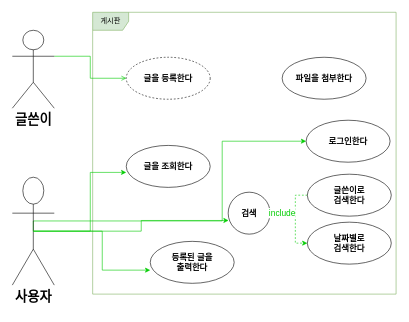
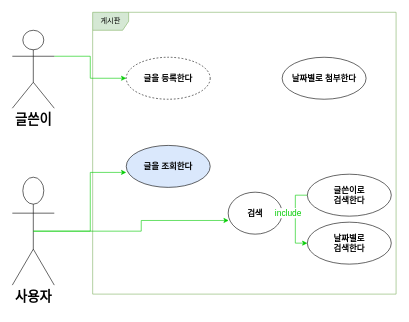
- <mxCell id="5" style="edgeStyle=orthogonalEdgeStyle;rounded=0;orthogonalLoop=1;jettySize=auto;html=1;exitX=1;exitY=0.333;exitDx=0;exitDy=0;exitPerimeter=0;entryX=0;entryY=0.5;entryDx=0;entryDy=0;strokeColor=#00CC00;endArrow=open;" edge="1" parent="1" source="6" target="7"><mxGeometry relative="1" as="geometry" /></mxCell>
+ <mxCell id="5" style="edgeStyle=orthogonalEdgeStyle;rounded=0;orthogonalLoop=1;jettySize=auto;html=1;exitX=1;exitY=0.333;exitDx=0;exitDy=0;exitPerimeter=0;entryX=0;entryY=0.5;entryDx=0;entryDy=0;strokeColor=#00CC00;" edge="1" parent="1" source="6" target="7"><mxGeometry relative="1" as="geometry" /></mxCell>
- <mxCell id="8" value="파일을 첨부한다" style="ellipse;whiteSpace=wrap;html=1;fontStyle=1;fontSize=14;" vertex="1" parent="1"><mxGeometry x="470" y="95" width="140" height="70" as="geometry" /></mxCell>
+ <mxCell id="8" value="날짜별로 첨부한다" style="ellipse;whiteSpace=wrap;html=1;fontStyle=1;fontSize=14;" vertex="1" parent="1"><mxGeometry x="470" y="95" width="140" height="70" as="geometry" /></mxCell>
- <mxCell id="3" style="edgeStyle=orthogonalEdgeStyle;rounded=0;orthogonalLoop=1;jettySize=auto;html=1;exitX=0.5;exitY=0.5;exitDx=0;exitDy=0;exitPerimeter=0;entryX=0;entryY=0.5;entryDx=0;entryDy=0;strokeColor=#00CC00;" edge="1" parent="1" source="4" target="13"><mxGeometry relative="1" as="geometry"><Array as="points"><mxPoint x="370" y="368" /><mxPoint x="370" y="235" /></Array></mxGeometry></mxCell>
- <mxCell id="13" value="로그인한다" style="ellipse;whiteSpace=wrap;html=1;fontStyle=1;fontSize=14;" vertex="1" parent="1"><mxGeometry x="510" y="200" width="140" height="70" as="geometry" /></mxCell>
- <mxCell id="9" value="글을 조회한다" style="ellipse;whiteSpace=wrap;html=1;fontStyle=1;fontSize=14;" vertex="1" parent="1"><mxGeometry x="210" y="242" width="140" height="70" as="geometry" /></mxCell>
+ <mxCell id="9" value="글을 조회한다" style="ellipse;whiteSpace=wrap;html=1;fontStyle=1;fontSize=14;fillColor=#dae8fc;" vertex="1" parent="1"><mxGeometry x="210" y="242" width="140" height="70" as="geometry" /></mxCell>
- <mxCell id="17" value="검색" style="ellipse;whiteSpace=wrap;html=1;fontStyle=1;fontSize=14;" vertex="1" parent="1"><mxGeometry x="380" y="320" width="70" height="70" as="geometry" /></mxCell>
+ <mxCell id="17" value="검색" style="ellipse;whiteSpace=wrap;html=1;fontStyle=1;fontSize=14;" vertex="1" parent="1"><mxGeometry x="380" y="320" width="90" height="70" as="geometry" /></mxCell>
- <mxCell id="10" style="edgeStyle=orthogonalEdgeStyle;rounded=0;orthogonalLoop=1;jettySize=auto;html=1;exitX=0;exitY=0.5;exitDx=0;exitDy=0;entryX=0;entryY=0.5;entryDx=0;entryDy=0;strokeColor=#00CC00;dashed=1;" edge="1" parent="1" source="11" target="16"><mxGeometry relative="1" as="geometry" /></mxCell>
+ <mxCell id="10" style="edgeStyle=orthogonalEdgeStyle;rounded=0;orthogonalLoop=1;jettySize=auto;html=1;exitX=0;exitY=0.5;exitDx=0;exitDy=0;entryX=0;entryY=0.5;entryDx=0;entryDy=0;strokeColor=#00CC00;" edge="1" parent="1" source="11" target="16"><mxGeometry relative="1" as="geometry" /></mxCell>
- <mxCell id="12" value="등록된 글을&lt;div&gt;출력한다&lt;/div&gt;" style="ellipse;whiteSpace=wrap;html=1;fontStyle=1;fontSize=14;" vertex="1" parent="1"><mxGeometry x="250" y="402" width="140" height="70" as="geometry" /></mxCell>
- <mxCell id="15" style="edgeStyle=orthogonalEdgeStyle;rounded=0;orthogonalLoop=1;jettySize=auto;html=1;exitX=0.5;exitY=0.5;exitDx=0;exitDy=0;exitPerimeter=0;entryX=0;entryY=0.686;entryDx=0;entryDy=0;entryPerimeter=0;strokeColor=#00CC00;" edge="1" parent="1" source="4" target="12"><mxGeometry relative="1" as="geometry" /></mxCell>
